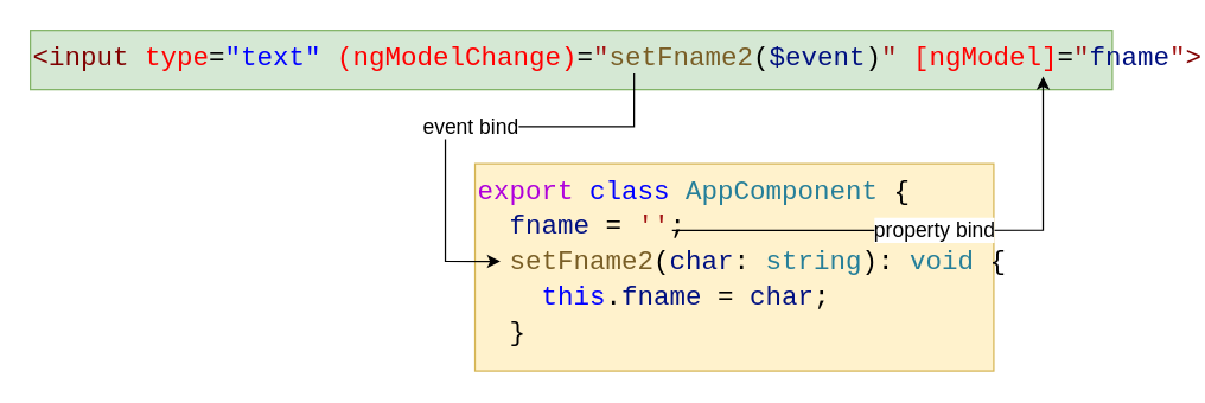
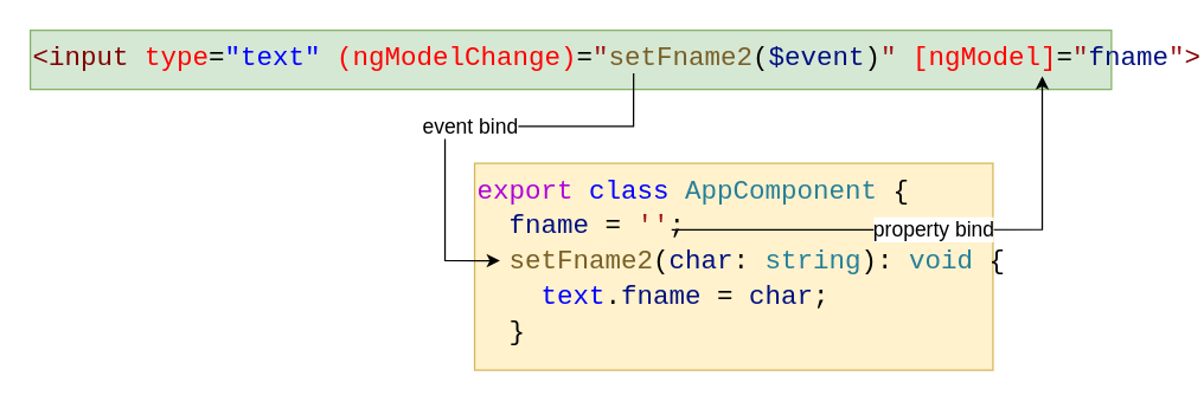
- <mxCell id="3" value="&lt;div style=&quot;color: rgb(0, 0, 0); font-family: consolas, &amp;quot;courier new&amp;quot;, monospace; font-weight: normal; font-size: 18px; line-height: 24px;&quot;&gt;&lt;div&gt;&lt;span style=&quot;color: #af00db&quot;&gt;export&lt;/span&gt;&lt;span style=&quot;color: #000000&quot;&gt;&amp;nbsp;&lt;/span&gt;&lt;span style=&quot;color: #0000ff&quot;&gt;class&lt;/span&gt;&lt;span style=&quot;color: #000000&quot;&gt;&amp;nbsp;&lt;/span&gt;&lt;span style=&quot;color: #267f99&quot;&gt;AppComponent&lt;/span&gt;&lt;span style=&quot;color: #000000&quot;&gt;&amp;nbsp;{&lt;/span&gt;&lt;/div&gt;&lt;div&gt;&lt;span style=&quot;color: #000000&quot;&gt;&amp;nbsp;&amp;nbsp;&lt;/span&gt;&lt;span style=&quot;color: #001080&quot;&gt;fname&lt;/span&gt;&lt;span style=&quot;color: #000000&quot;&gt;&amp;nbsp;=&amp;nbsp;&lt;/span&gt;&lt;span style=&quot;color: #a31515&quot;&gt;''&lt;/span&gt;&lt;span style=&quot;color: #000000&quot;&gt;;&lt;/span&gt;&lt;/div&gt;&lt;div&gt;&lt;span style=&quot;color: #000000&quot;&gt;&amp;nbsp;&amp;nbsp;&lt;/span&gt;&lt;span style=&quot;color: #795e26&quot;&gt;setFname2&lt;/span&gt;&lt;span style=&quot;color: #000000&quot;&gt;(&lt;/span&gt;&lt;span style=&quot;color: #001080&quot;&gt;char&lt;/span&gt;&lt;span style=&quot;color: #000000&quot;&gt;:&amp;nbsp;&lt;/span&gt;&lt;span style=&quot;color: #267f99&quot;&gt;string&lt;/span&gt;&lt;span style=&quot;color: #000000&quot;&gt;):&amp;nbsp;&lt;/span&gt;&lt;span style=&quot;color: #267f99&quot;&gt;void&lt;/span&gt;&lt;span style=&quot;color: #000000&quot;&gt;&amp;nbsp;{&lt;/span&gt;&lt;/div&gt;&lt;div&gt;&lt;span style=&quot;color: #000000&quot;&gt;&amp;nbsp;&amp;nbsp;&amp;nbsp;&amp;nbsp;&lt;/span&gt;&lt;span style=&quot;color: #0000ff&quot;&gt;this&lt;/span&gt;&lt;span style=&quot;color: #000000&quot;&gt;.&lt;/span&gt;&lt;span style=&quot;color: #001080&quot;&gt;fname&lt;/span&gt;&lt;span style=&quot;color: #000000&quot;&gt;&amp;nbsp;=&amp;nbsp;&lt;/span&gt;&lt;span style=&quot;color: #001080&quot;&gt;char&lt;/span&gt;&lt;span style=&quot;color: #000000&quot;&gt;;&lt;/span&gt;&lt;/div&gt;&lt;div&gt;&lt;span style=&quot;color: #000000&quot;&gt;&amp;nbsp;&amp;nbsp;}&lt;/span&gt;&lt;/div&gt;&lt;/div&gt;" style="text;whiteSpace=wrap;html=1;fontSize=14;fillColor=#fff2cc;strokeColor=#d6b656;labelBackgroundColor=none;" vertex="1" parent="1"><mxGeometry x="320" y="110" width="350" height="140" as="geometry" /></mxCell>
+ <mxCell id="3" value="&lt;div style=&quot;color: rgb(0, 0, 0); font-family: consolas, &amp;quot;courier new&amp;quot;, monospace; font-weight: normal; font-size: 18px; line-height: 24px;&quot;&gt;&lt;div&gt;&lt;span style=&quot;color: #af00db&quot;&gt;export&lt;/span&gt;&lt;span style=&quot;color: #000000&quot;&gt;&amp;nbsp;&lt;/span&gt;&lt;span style=&quot;color: #0000ff&quot;&gt;class&lt;/span&gt;&lt;span style=&quot;color: #000000&quot;&gt;&amp;nbsp;&lt;/span&gt;&lt;span style=&quot;color: #267f99&quot;&gt;AppComponent&lt;/span&gt;&lt;span style=&quot;color: #000000&quot;&gt;&amp;nbsp;{&lt;/span&gt;&lt;/div&gt;&lt;div&gt;&lt;span style=&quot;color: #000000&quot;&gt;&amp;nbsp;&amp;nbsp;&lt;/span&gt;&lt;span style=&quot;color: #001080&quot;&gt;fname&lt;/span&gt;&lt;span style=&quot;color: #000000&quot;&gt;&amp;nbsp;=&amp;nbsp;&lt;/span&gt;&lt;span style=&quot;color: #a31515&quot;&gt;''&lt;/span&gt;&lt;span style=&quot;color: #000000&quot;&gt;;&lt;/span&gt;&lt;/div&gt;&lt;div&gt;&lt;span style=&quot;color: #000000&quot;&gt;&amp;nbsp;&amp;nbsp;&lt;/span&gt;&lt;span style=&quot;color: #795e26&quot;&gt;setFname2&lt;/span&gt;&lt;span style=&quot;color: #000000&quot;&gt;(&lt;/span&gt;&lt;span style=&quot;color: #001080&quot;&gt;char&lt;/span&gt;&lt;span style=&quot;color: #000000&quot;&gt;:&amp;nbsp;&lt;/span&gt;&lt;span style=&quot;color: #267f99&quot;&gt;string&lt;/span&gt;&lt;span style=&quot;color: #000000&quot;&gt;):&amp;nbsp;&lt;/span&gt;&lt;span style=&quot;color: #267f99&quot;&gt;void&lt;/span&gt;&lt;span style=&quot;color: #000000&quot;&gt;&amp;nbsp;{&lt;/span&gt;&lt;/div&gt;&lt;div&gt;&lt;span style=&quot;color: #000000&quot;&gt;&amp;nbsp;&amp;nbsp;&amp;nbsp;&amp;nbsp;&lt;/span&gt;&lt;span style=&quot;color: #0000ff&quot;&gt;text&lt;/span&gt;&lt;span style=&quot;color: #000000&quot;&gt;.&lt;/span&gt;&lt;span style=&quot;color: #001080&quot;&gt;fname&lt;/span&gt;&lt;span style=&quot;color: #000000&quot;&gt;&amp;nbsp;=&amp;nbsp;&lt;/span&gt;&lt;span style=&quot;color: #001080&quot;&gt;char&lt;/span&gt;&lt;span style=&quot;color: #000000&quot;&gt;;&lt;/span&gt;&lt;/div&gt;&lt;div&gt;&lt;span style=&quot;color: #000000&quot;&gt;&amp;nbsp;&amp;nbsp;}&lt;/span&gt;&lt;/div&gt;&lt;/div&gt;" style="text;whiteSpace=wrap;html=1;fontSize=14;fillColor=#fff2cc;strokeColor=#d6b656;labelBackgroundColor=none;" vertex="1" parent="1"><mxGeometry x="320" y="110" width="350" height="140" as="geometry" /></mxCell>
